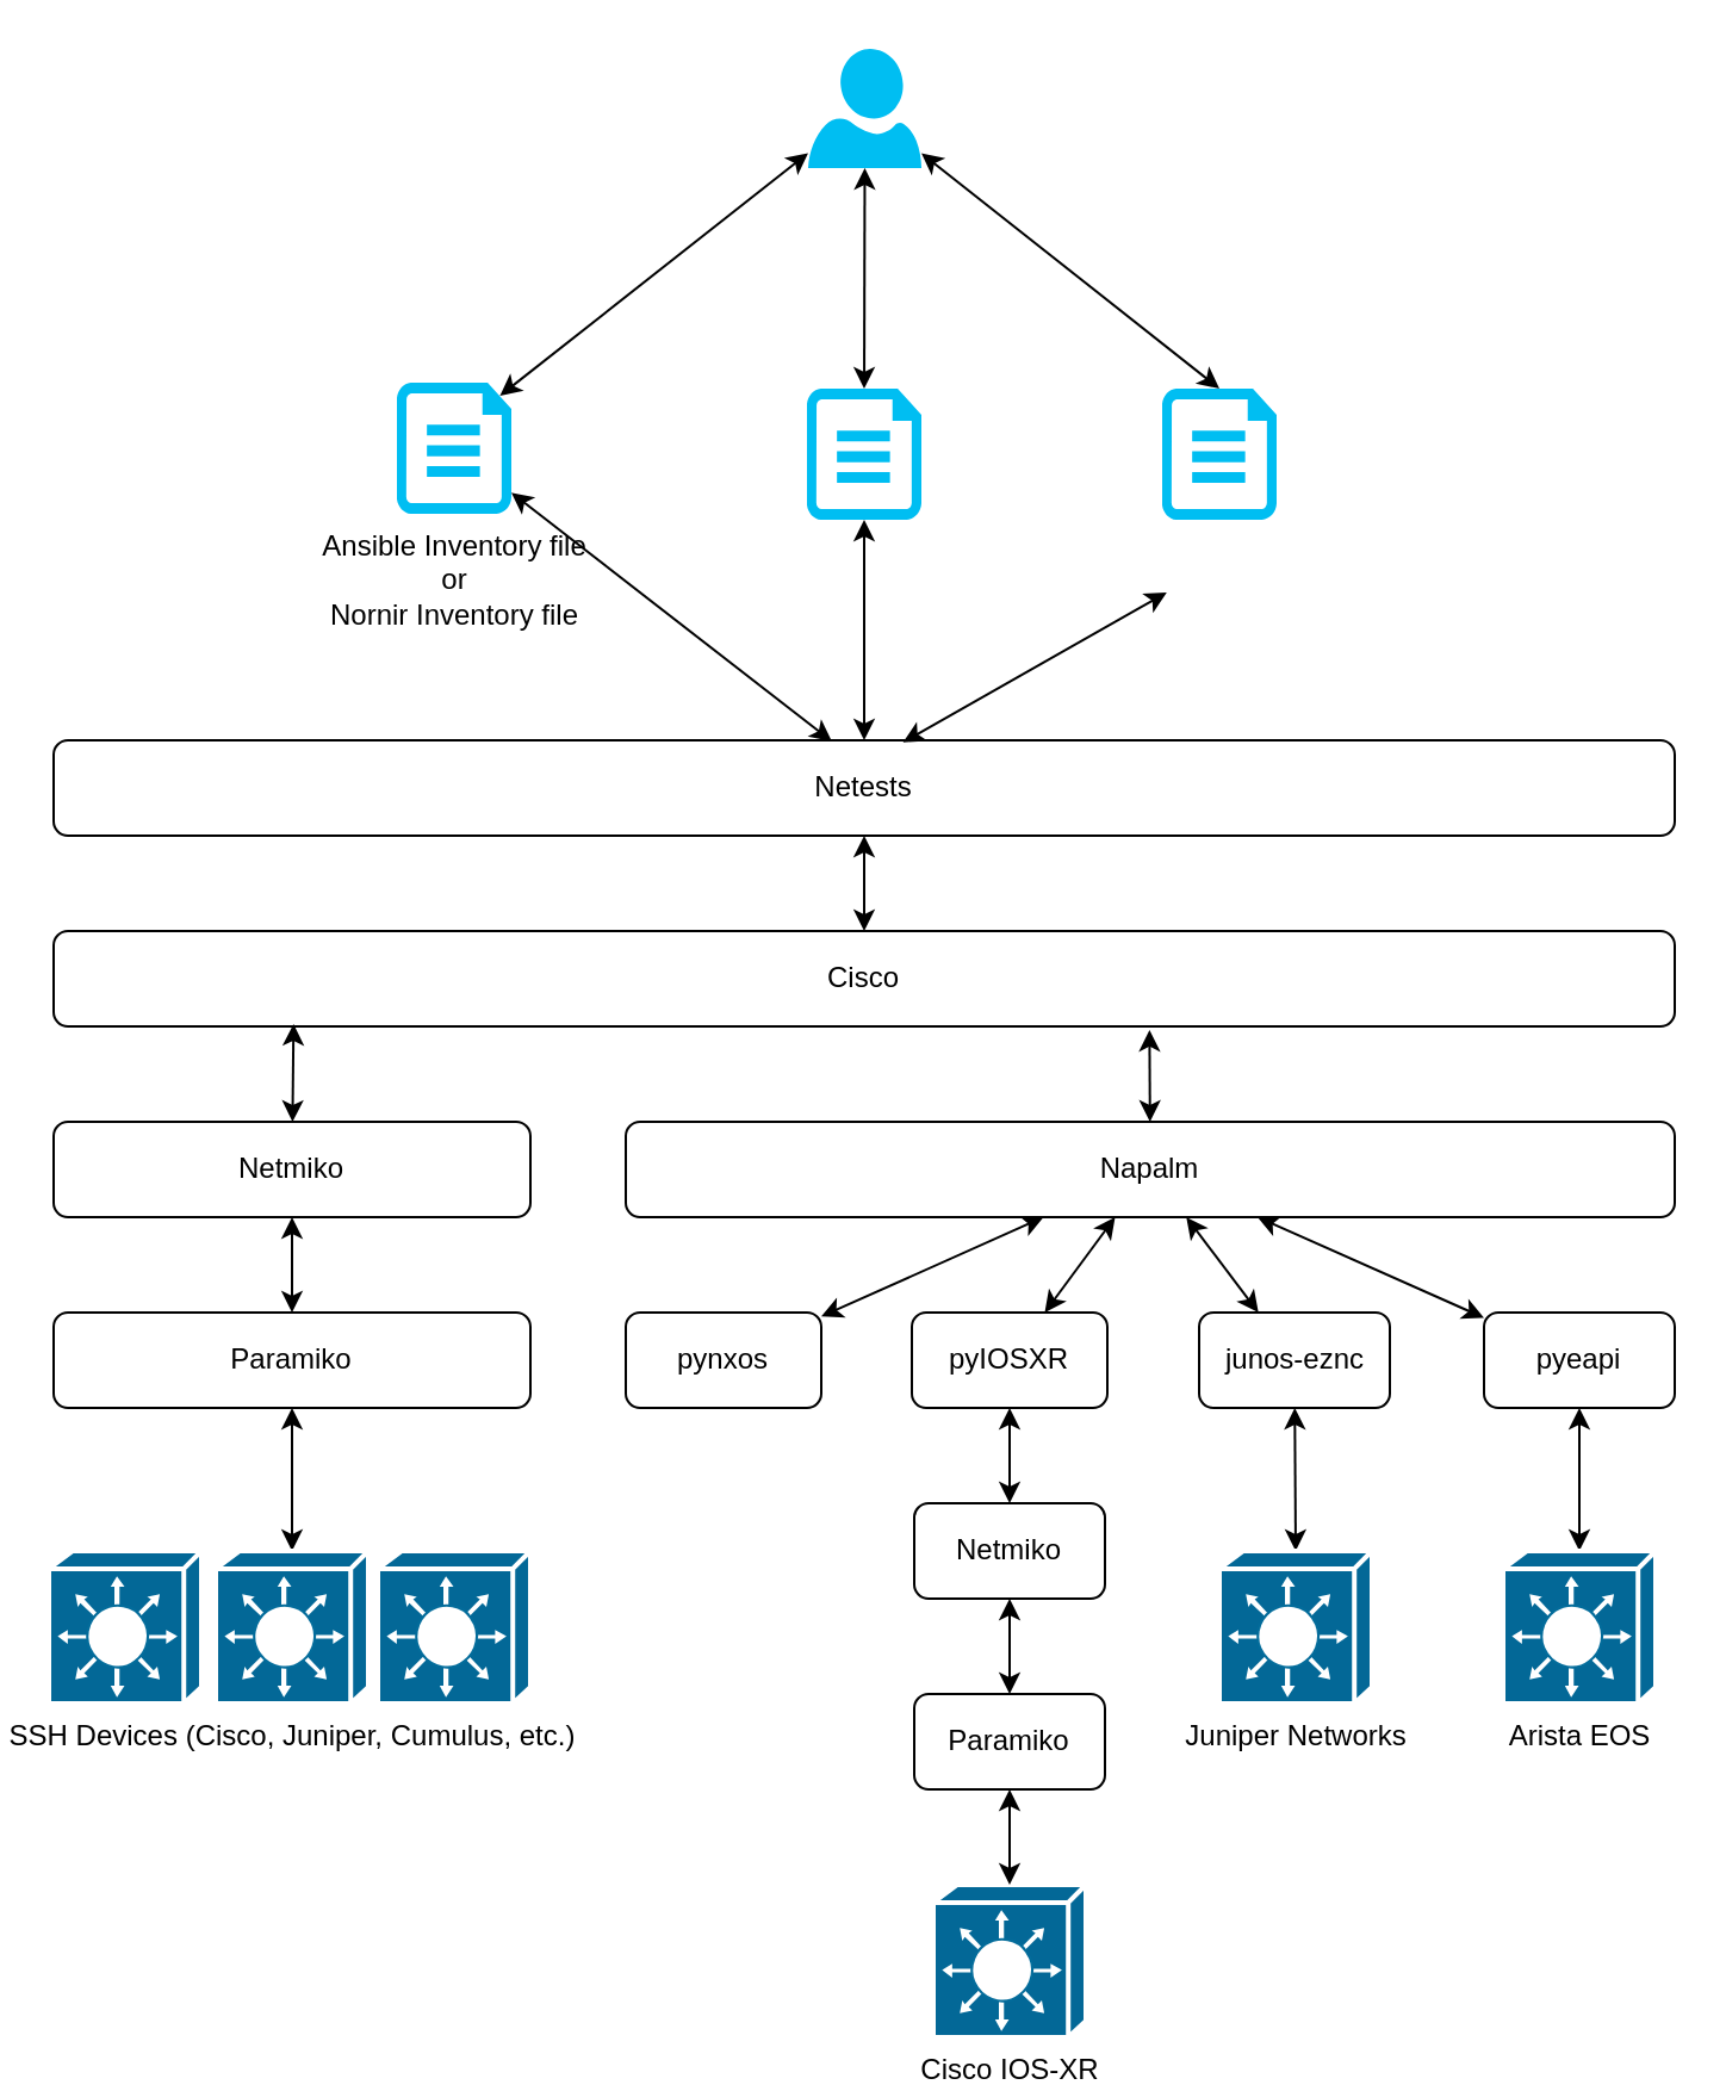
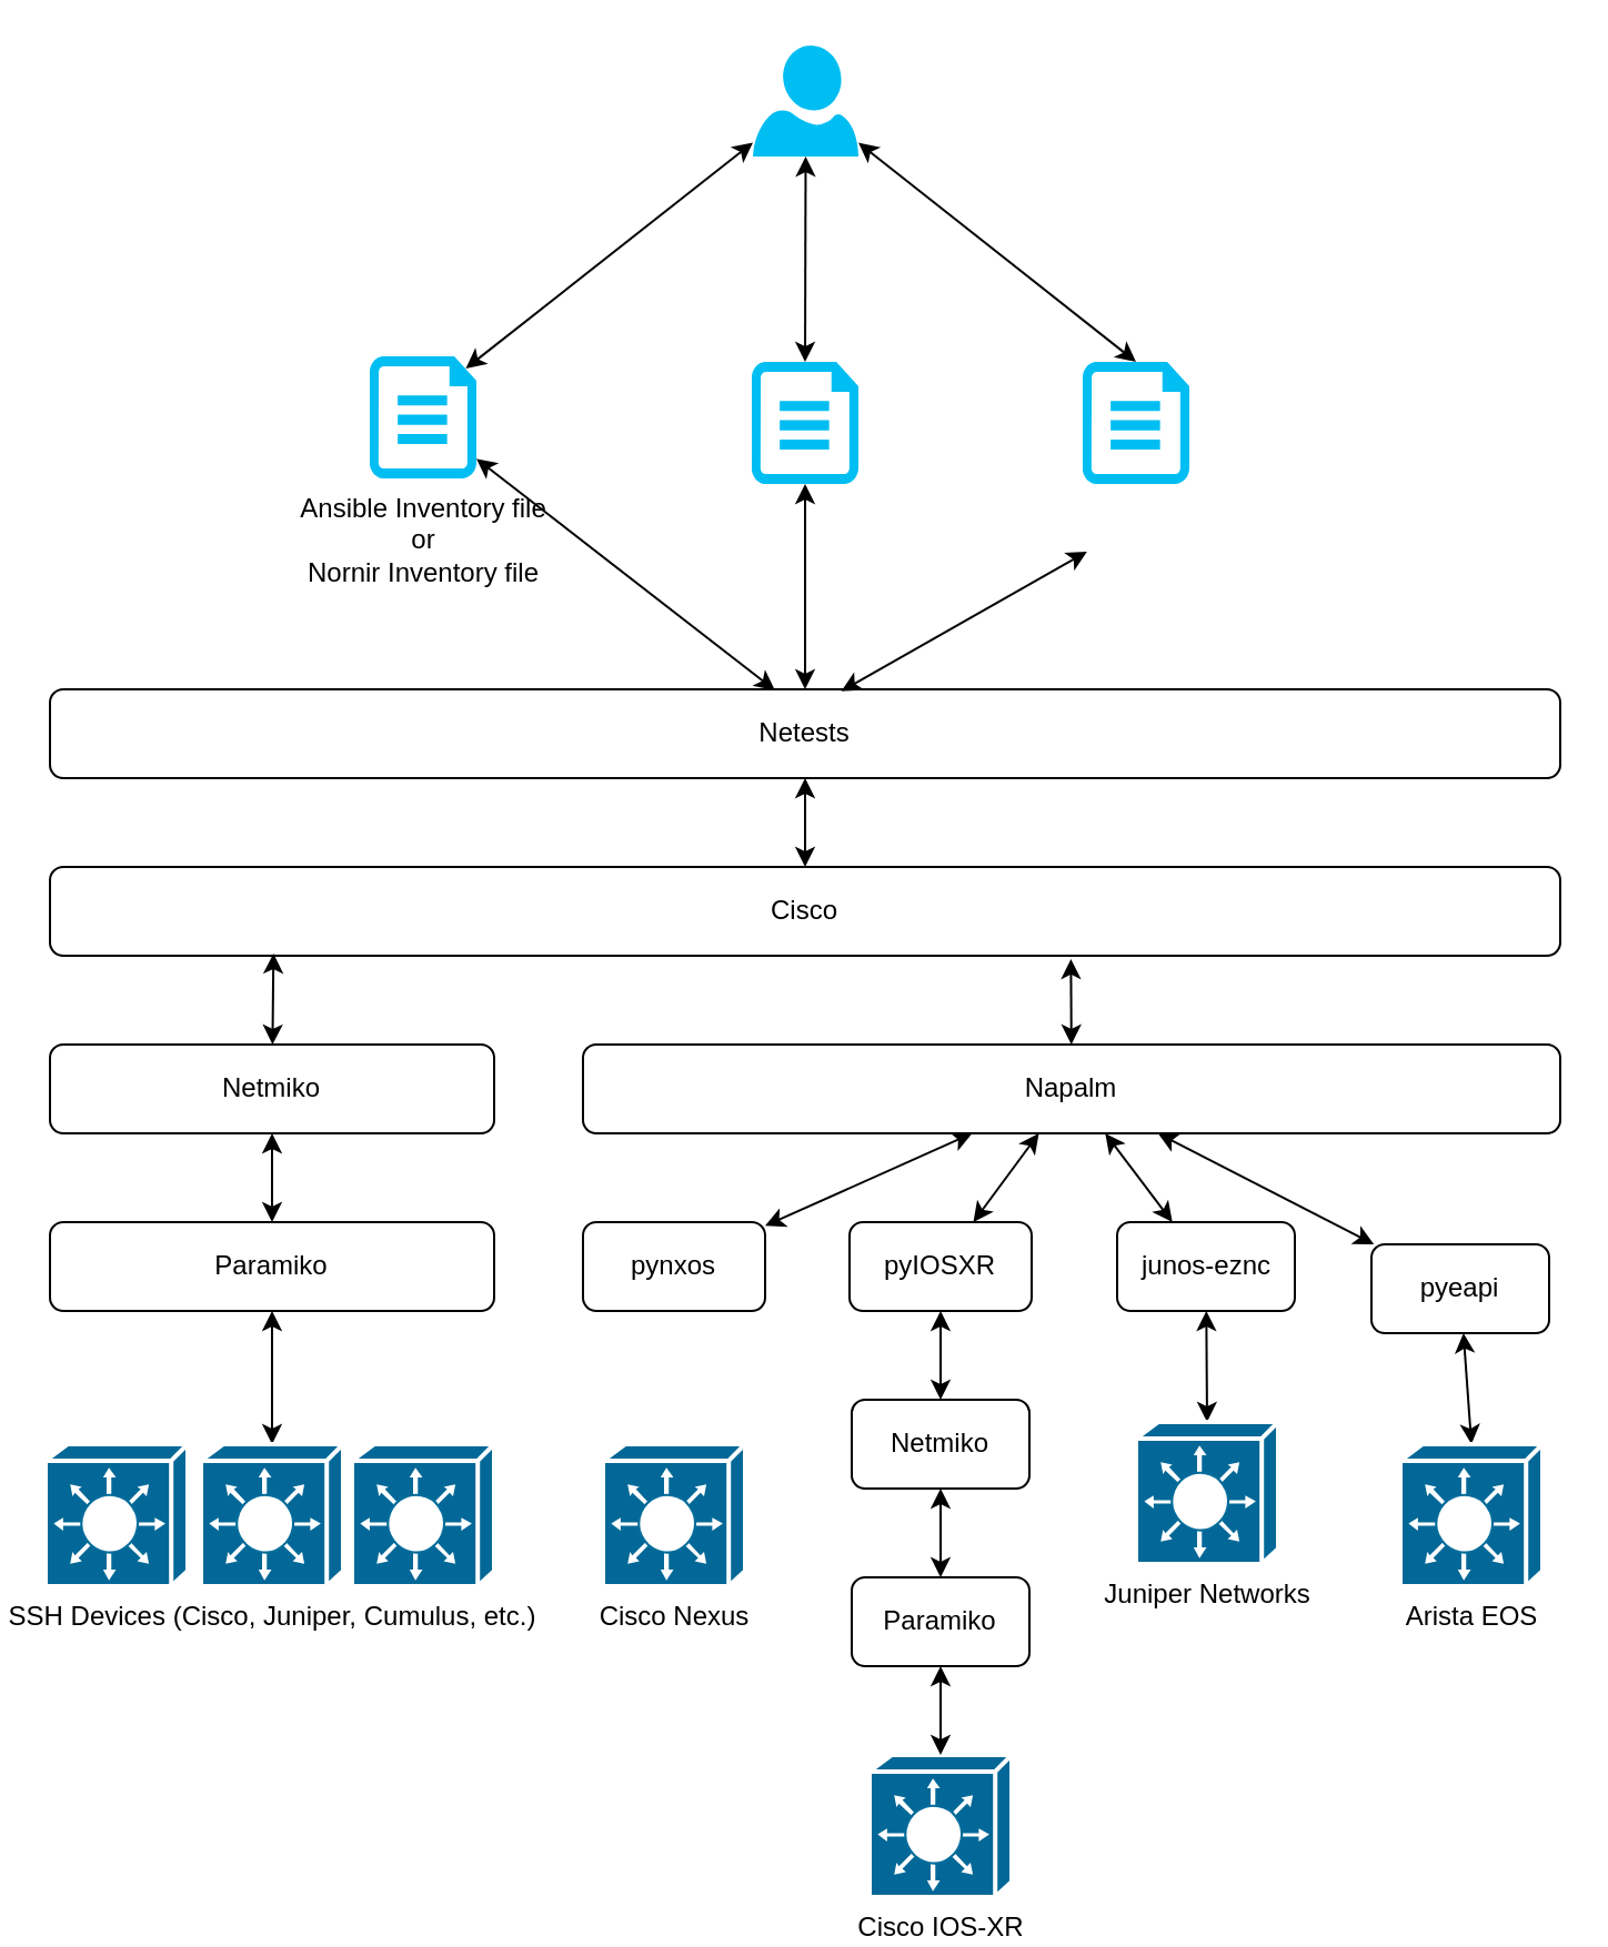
- <mxCell id="17" value="pyeapi" style="rounded=1;whiteSpace=wrap;html=1;" vertex="1" parent="1"><mxGeometry x="622" y="550" width="80" height="40" as="geometry" /></mxCell>
+ <mxCell id="17" value="pyeapi" style="rounded=1;whiteSpace=wrap;html=1;" vertex="1" parent="1"><mxGeometry x="617" y="560" width="80" height="40" as="geometry" /></mxCell>
+ <mxCell id="32" value="Cisco Nexus" style="shape=mxgraph.cisco.switches.layer_3_switch;html=1;dashed=0;fillColor=#036897;strokeColor=#ffffff;strokeWidth=2;verticalLabelPosition=bottom;verticalAlign=top;align=center;" vertex="1" parent="1"><mxGeometry x="271" y="650" width="64" height="64" as="geometry" /></mxCell>
- <mxCell id="34" value="Juniper Networks" style="shape=mxgraph.cisco.switches.layer_3_switch;html=1;dashed=0;fillColor=#036897;strokeColor=#ffffff;strokeWidth=2;verticalLabelPosition=bottom;verticalAlign=top;align=center;" vertex="1" parent="1"><mxGeometry x="511" y="650" width="64" height="64" as="geometry" /></mxCell>
+ <mxCell id="34" value="Juniper Networks" style="shape=mxgraph.cisco.switches.layer_3_switch;html=1;dashed=0;fillColor=#036897;strokeColor=#ffffff;strokeWidth=2;verticalLabelPosition=bottom;verticalAlign=top;align=center;" vertex="1" parent="1"><mxGeometry x="511" y="640" width="64" height="64" as="geometry" /></mxCell>
